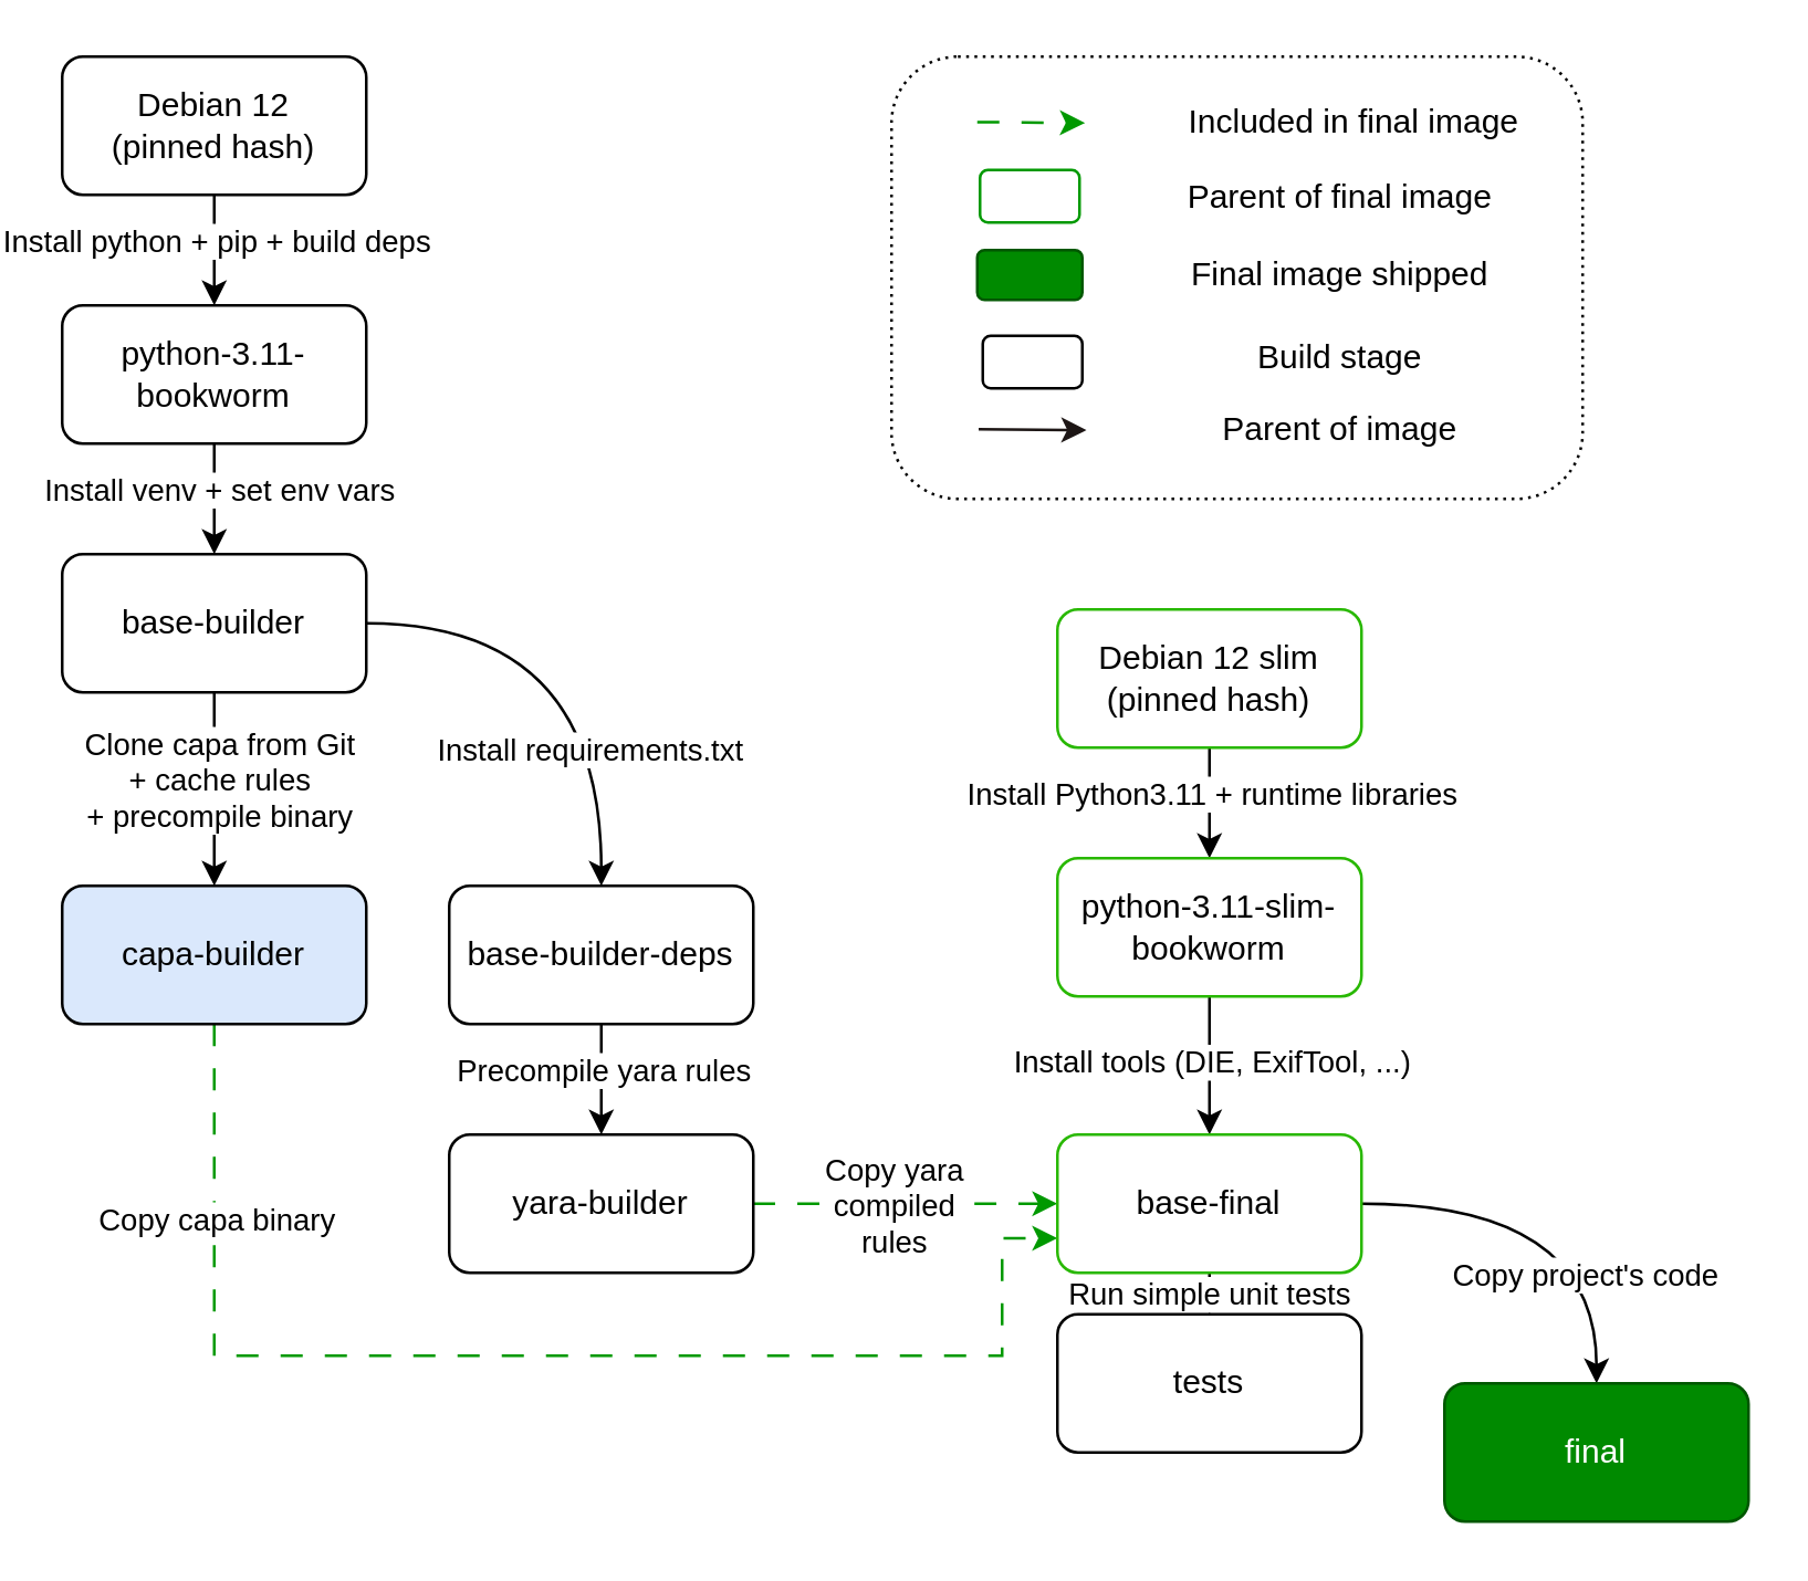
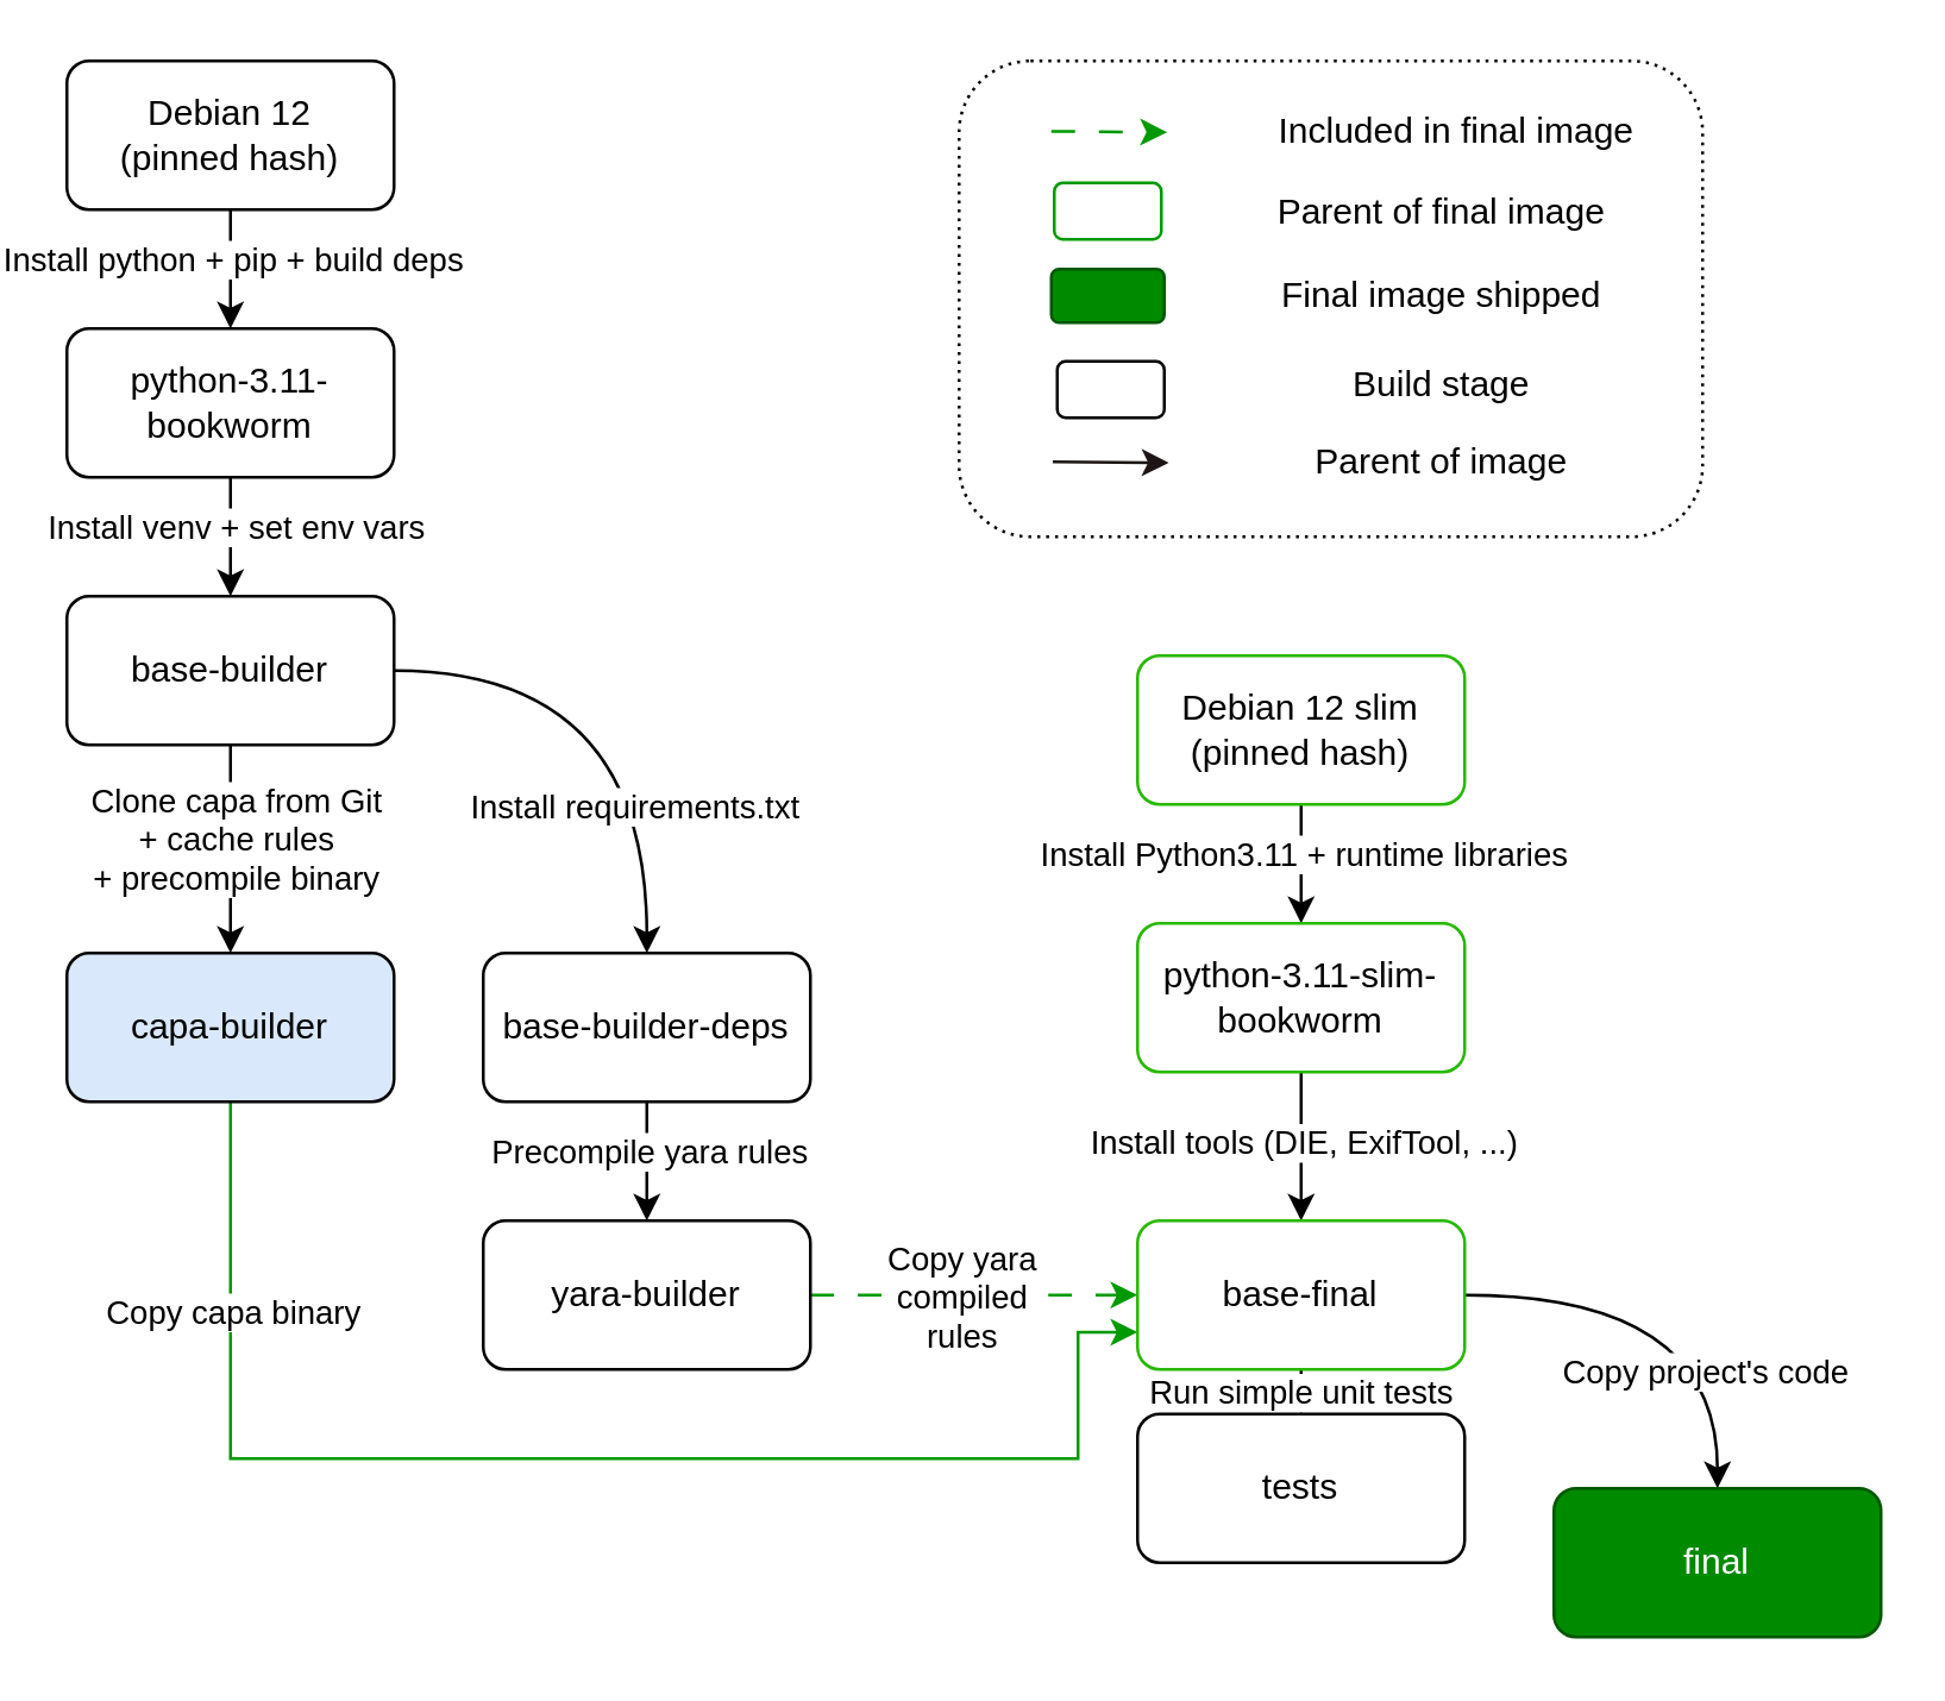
- <mxCell id="14" style="edgeStyle=orthogonalEdgeStyle;rounded=0;orthogonalLoop=1;jettySize=auto;html=1;exitX=0.5;exitY=1;exitDx=0;exitDy=0;dashed=1;endArrow=classic;endFill=1;dashPattern=8 8;strokeColor=#009900;entryX=0;entryY=0.75;entryDx=0;entryDy=0;" parent="1" source="16" target="33" edge="1"><mxGeometry relative="1" as="geometry"><mxPoint x="75" y="450" as="targetPoint" /><Array as="points"><mxPoint x="75" y="490" /><mxPoint x="360" y="490" /><mxPoint x="360" y="448" /></Array></mxGeometry></mxCell>
+ <mxCell id="14" style="edgeStyle=orthogonalEdgeStyle;rounded=0;orthogonalLoop=1;jettySize=auto;html=1;exitX=0.5;exitY=1;exitDx=0;exitDy=0;dashed=0;endArrow=classic;endFill=1;dashPattern=8 8;strokeColor=#009900;entryX=0;entryY=0.75;entryDx=0;entryDy=0;" parent="1" source="16" target="33" edge="1"><mxGeometry relative="1" as="geometry"><mxPoint x="75" y="450" as="targetPoint" /><Array as="points"><mxPoint x="75" y="490" /><mxPoint x="360" y="490" /><mxPoint x="360" y="448" /></Array></mxGeometry></mxCell>
